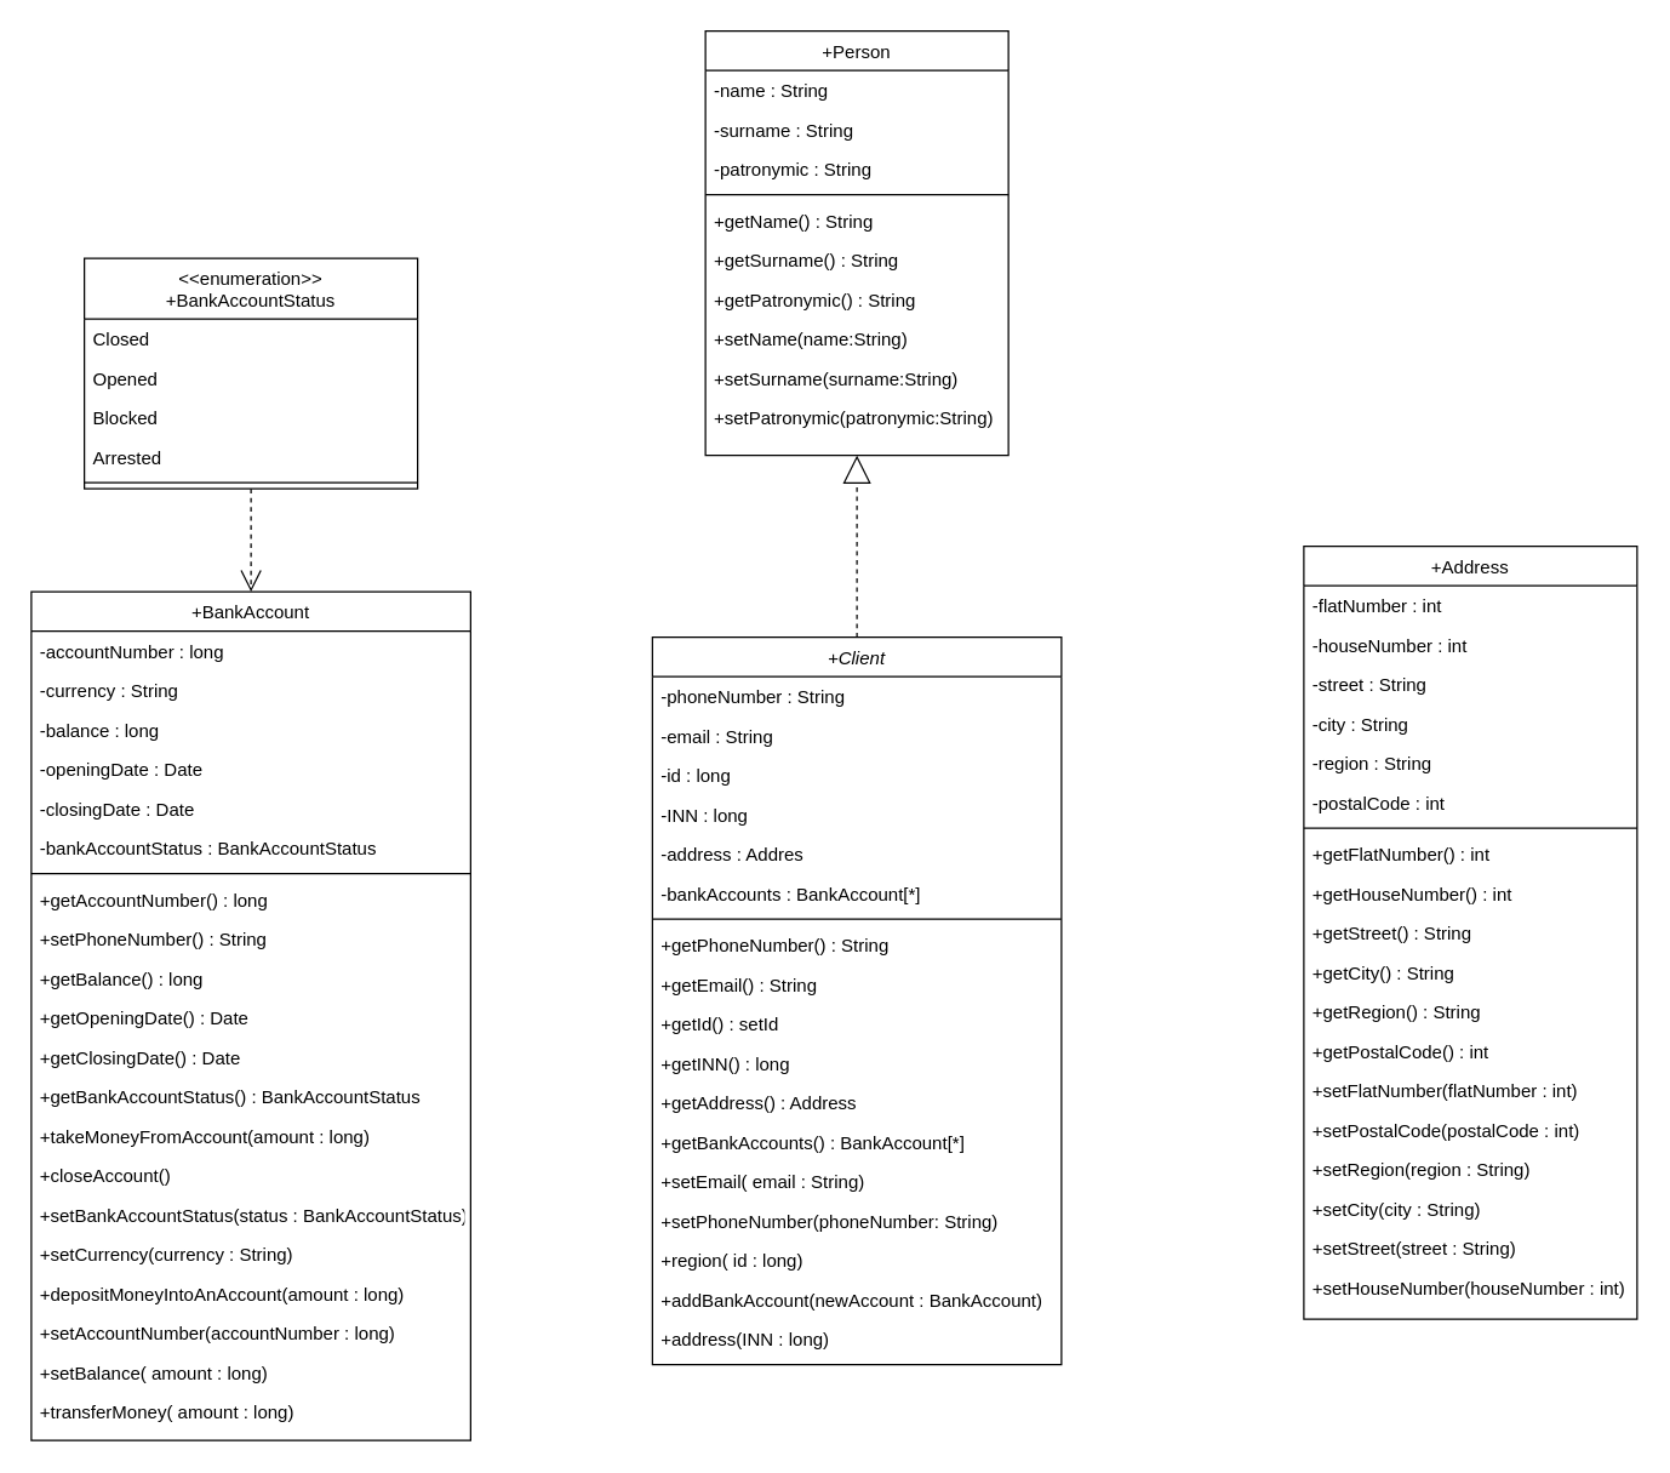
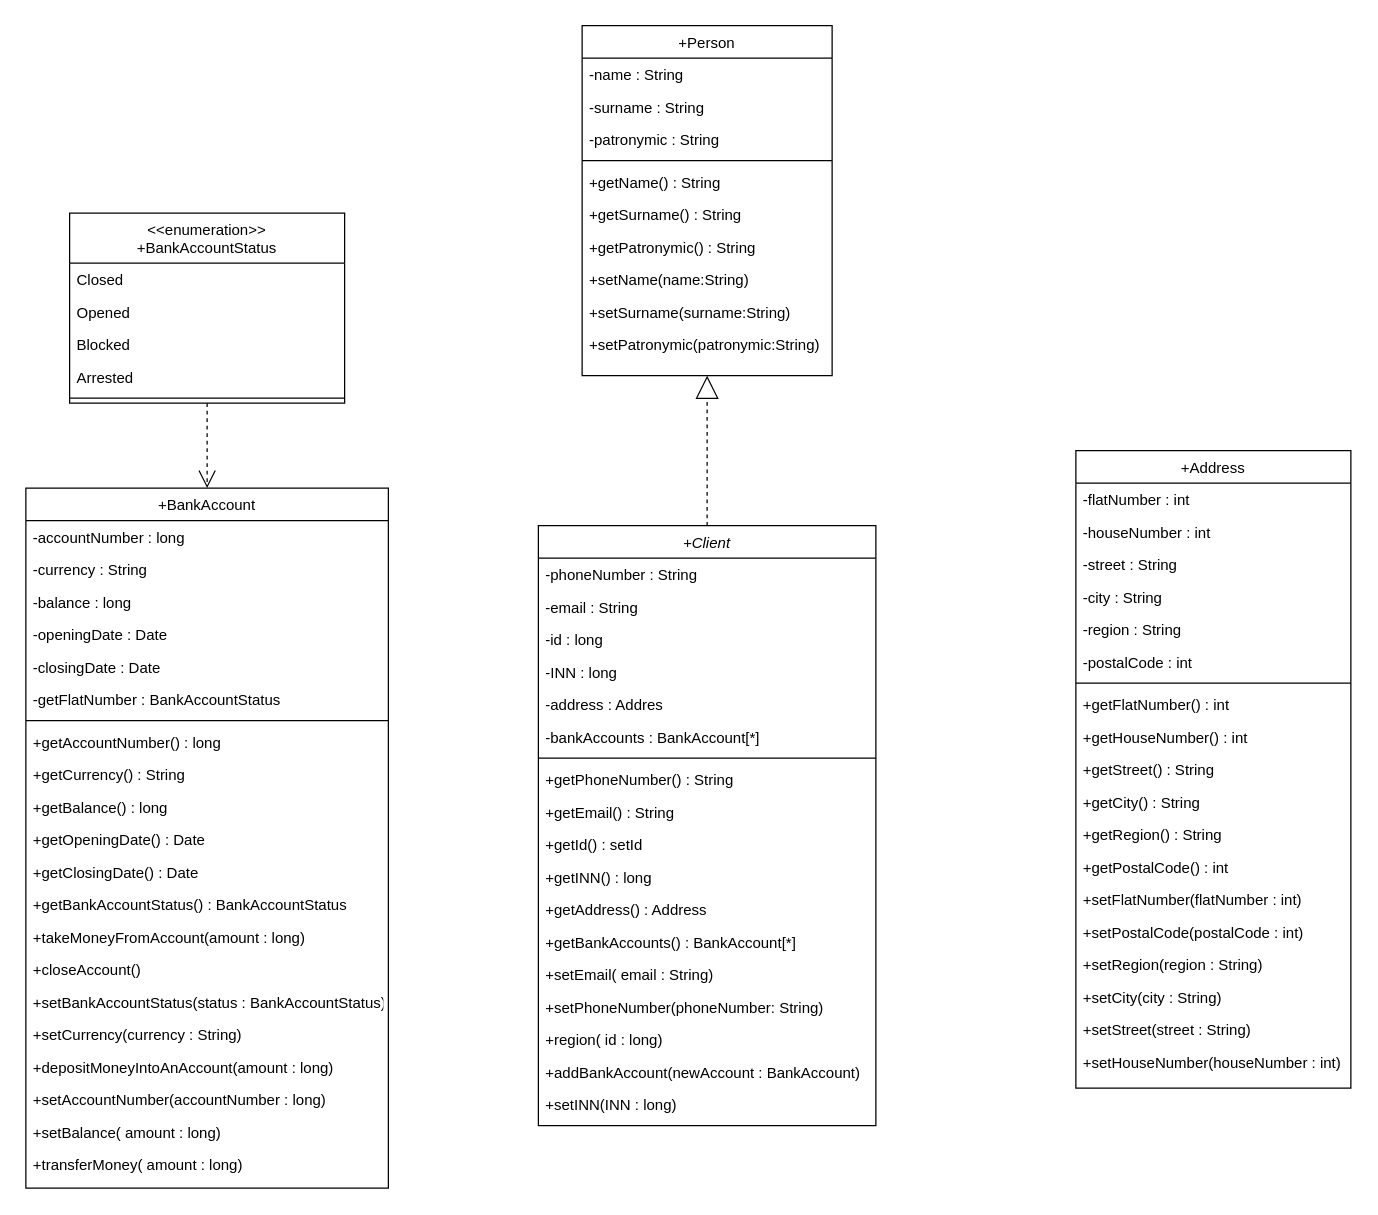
- <mxCell id="59" value="-bankAccountStatus : BankAccountStatus" style="text;align=left;verticalAlign=top;spacingLeft=4;spacingRight=4;overflow=hidden;rotatable=0;points=[[0,0.5],[1,0.5]];portConstraint=eastwest;" vertex="1" parent="53"><mxGeometry y="156" width="290" height="26" as="geometry" /></mxCell>
+ <mxCell id="59" value="-getFlatNumber : BankAccountStatus" style="text;align=left;verticalAlign=top;spacingLeft=4;spacingRight=4;overflow=hidden;rotatable=0;points=[[0,0.5],[1,0.5]];portConstraint=eastwest;" vertex="1" parent="53"><mxGeometry y="156" width="290" height="26" as="geometry" /></mxCell>
- <mxCell id="62" value="+setPhoneNumber() : String" style="text;align=left;verticalAlign=top;spacingLeft=4;spacingRight=4;overflow=hidden;rotatable=0;points=[[0,0.5],[1,0.5]];portConstraint=eastwest;" vertex="1" parent="53"><mxGeometry y="216" width="290" height="26" as="geometry" /></mxCell>
+ <mxCell id="62" value="+getCurrency() : String" style="text;align=left;verticalAlign=top;spacingLeft=4;spacingRight=4;overflow=hidden;rotatable=0;points=[[0,0.5],[1,0.5]];portConstraint=eastwest;" vertex="1" parent="53"><mxGeometry y="216" width="290" height="26" as="geometry" /></mxCell>
- <mxCell id="20" value="+address(INN : long)" style="text;align=left;verticalAlign=top;spacingLeft=4;spacingRight=4;overflow=hidden;rotatable=0;points=[[0,0.5],[1,0.5]];portConstraint=eastwest;rounded=0;shadow=0;html=0;" parent="2" vertex="1"><mxGeometry y="450" width="270" height="26" as="geometry" /></mxCell>
+ <mxCell id="20" value="+setINN(INN : long)" style="text;align=left;verticalAlign=top;spacingLeft=4;spacingRight=4;overflow=hidden;rotatable=0;points=[[0,0.5],[1,0.5]];portConstraint=eastwest;rounded=0;shadow=0;html=0;" parent="2" vertex="1"><mxGeometry y="450" width="270" height="26" as="geometry" /></mxCell>
